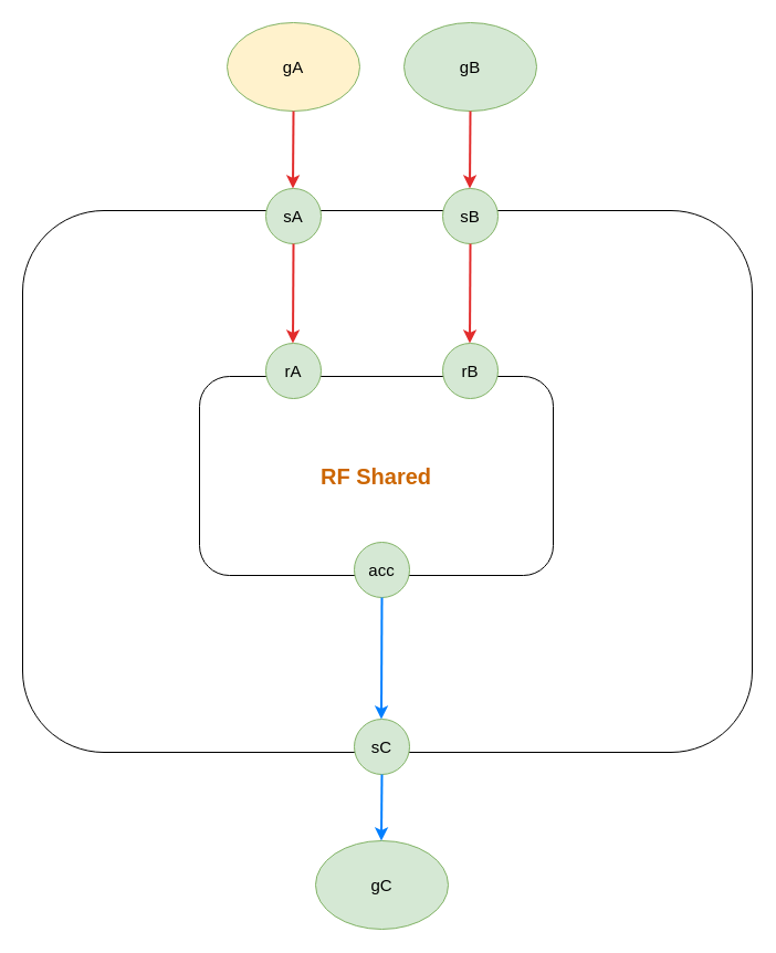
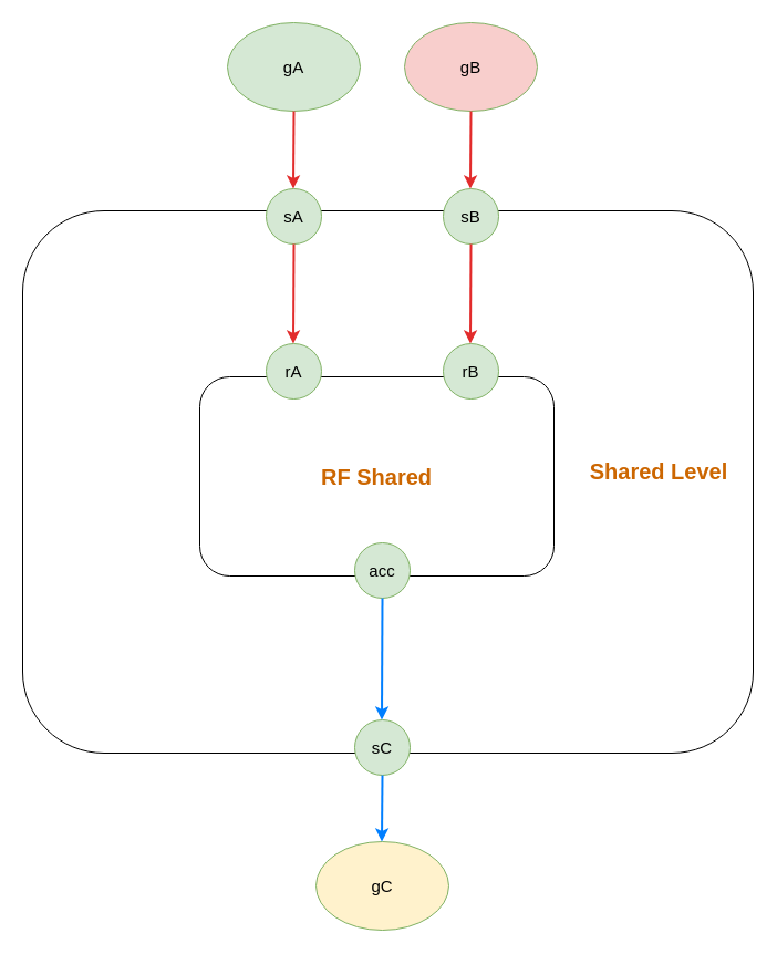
- <mxCell id="13" value="&lt;font style=&quot;font-size: 15px;&quot;&gt;gA&lt;/font&gt;" style="ellipse;whiteSpace=wrap;html=1;fillColor=#fff2cc;strokeColor=#82b366;" vertex="1" parent="1"><mxGeometry x="205" y="20" width="120" height="80" as="geometry" /></mxCell>
+ <mxCell id="13" value="&lt;font style=&quot;font-size: 15px;&quot;&gt;gA&lt;/font&gt;" style="ellipse;whiteSpace=wrap;html=1;fillColor=#d5e8d4;strokeColor=#82b366;" vertex="1" parent="1"><mxGeometry x="205" y="20" width="120" height="80" as="geometry" /></mxCell>
- <mxCell id="15" value="&lt;font style=&quot;font-size: 15px;&quot;&gt;gB&lt;/font&gt;" style="ellipse;whiteSpace=wrap;html=1;fillColor=#d5e8d4;strokeColor=#82b366;" vertex="1" parent="1"><mxGeometry x="365" y="20" width="120" height="80" as="geometry" /></mxCell>
+ <mxCell id="15" value="&lt;font style=&quot;font-size: 15px;&quot;&gt;gB&lt;/font&gt;" style="ellipse;whiteSpace=wrap;html=1;fillColor=#f8cecc;strokeColor=#82b366;" vertex="1" parent="1"><mxGeometry x="365" y="20" width="120" height="80" as="geometry" /></mxCell>
+ <mxCell id="20" value="&lt;h1&gt;&lt;font color=&quot;#cc6600&quot; size=&quot;1&quot; style=&quot;&quot;&gt;&lt;b style=&quot;font-size: 20px;&quot;&gt;Shared Level&lt;/b&gt;&lt;/font&gt;&lt;/h1&gt;" style="text;html=1;strokeColor=none;fillColor=none;align=center;verticalAlign=middle;whiteSpace=wrap;rounded=0;" vertex="1" parent="1"><mxGeometry x="520" y="380" width="150" height="90" as="geometry" /></mxCell>
- <mxCell id="17" value="&lt;font style=&quot;font-size: 15px;&quot;&gt;gC&lt;/font&gt;" style="ellipse;whiteSpace=wrap;html=1;fillColor=#d5e8d4;strokeColor=#82b366;" vertex="1" parent="1"><mxGeometry x="285" y="760" width="120" height="80" as="geometry" /></mxCell>
+ <mxCell id="17" value="&lt;font style=&quot;font-size: 15px;&quot;&gt;gC&lt;/font&gt;" style="ellipse;whiteSpace=wrap;html=1;fillColor=#fff2cc;strokeColor=#82b366;" vertex="1" parent="1"><mxGeometry x="285" y="760" width="120" height="80" as="geometry" /></mxCell>
